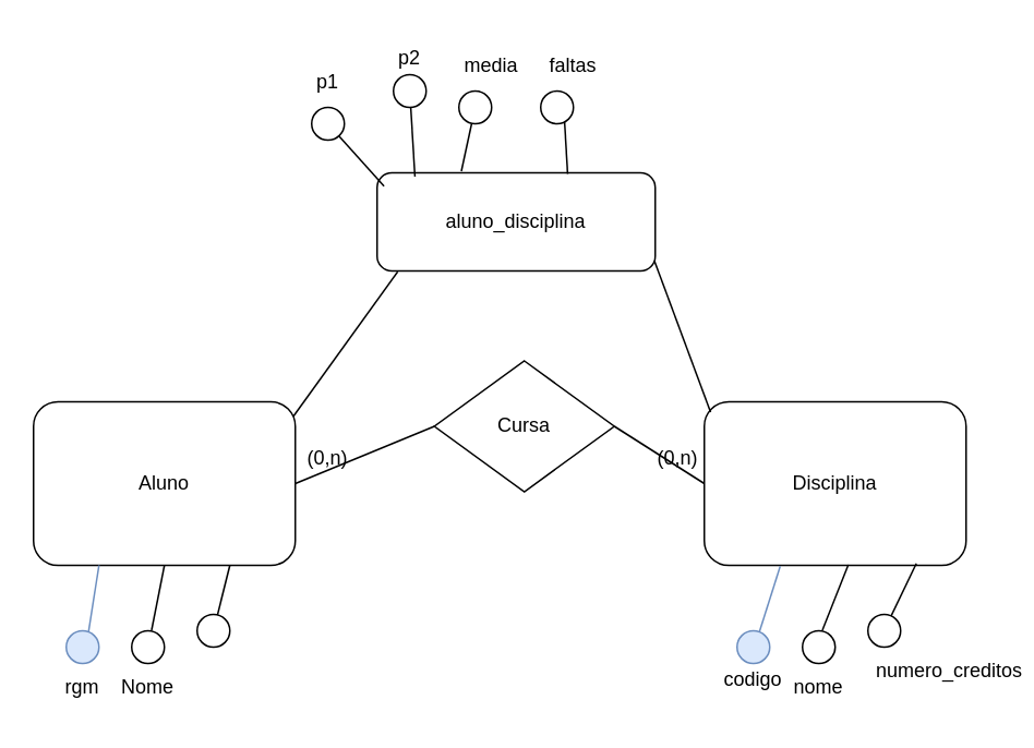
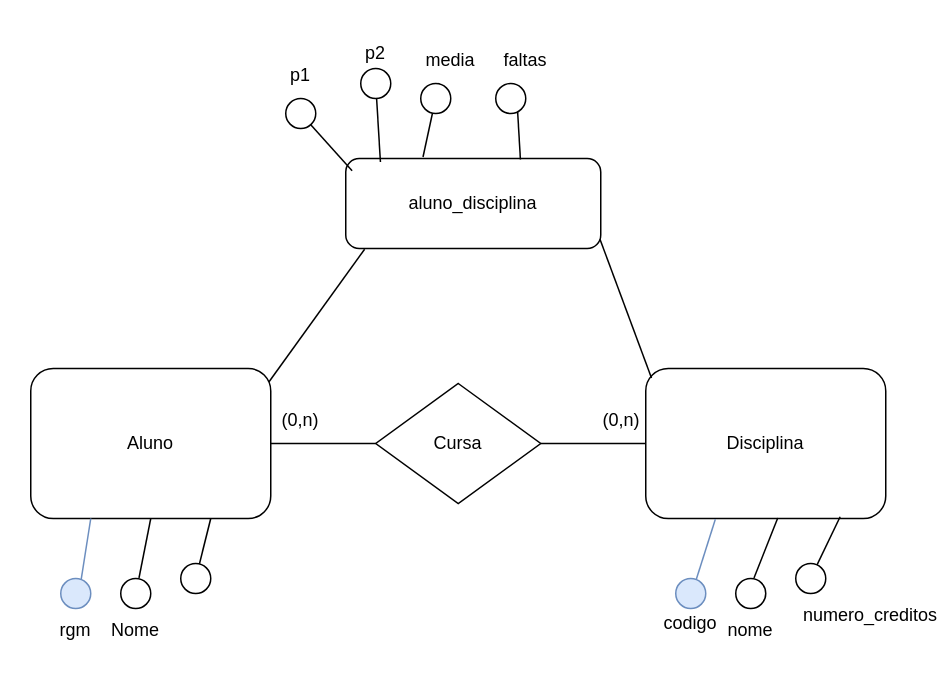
- <mxCell id="4" value="Cursa" style="rhombus;whiteSpace=wrap;html=1;" vertex="1" parent="1"><mxGeometry x="265" y="220" width="110" height="80" as="geometry" /></mxCell>
+ <mxCell id="4" value="Cursa" style="rhombus;whiteSpace=wrap;html=1;" vertex="1" parent="1"><mxGeometry x="250" y="255" width="110" height="80" as="geometry" /></mxCell>
